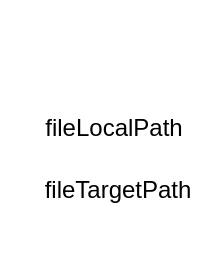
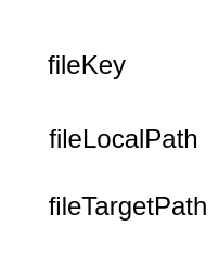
+ <mxCell id="2" value="fileKey" style="text;html=1;strokeColor=none;fillColor=none;align=center;verticalAlign=middle;whiteSpace=wrap;rounded=0;" vertex="1" parent="1"><mxGeometry x="20" y="20" width="40" height="20" as="geometry" /></mxCell>
